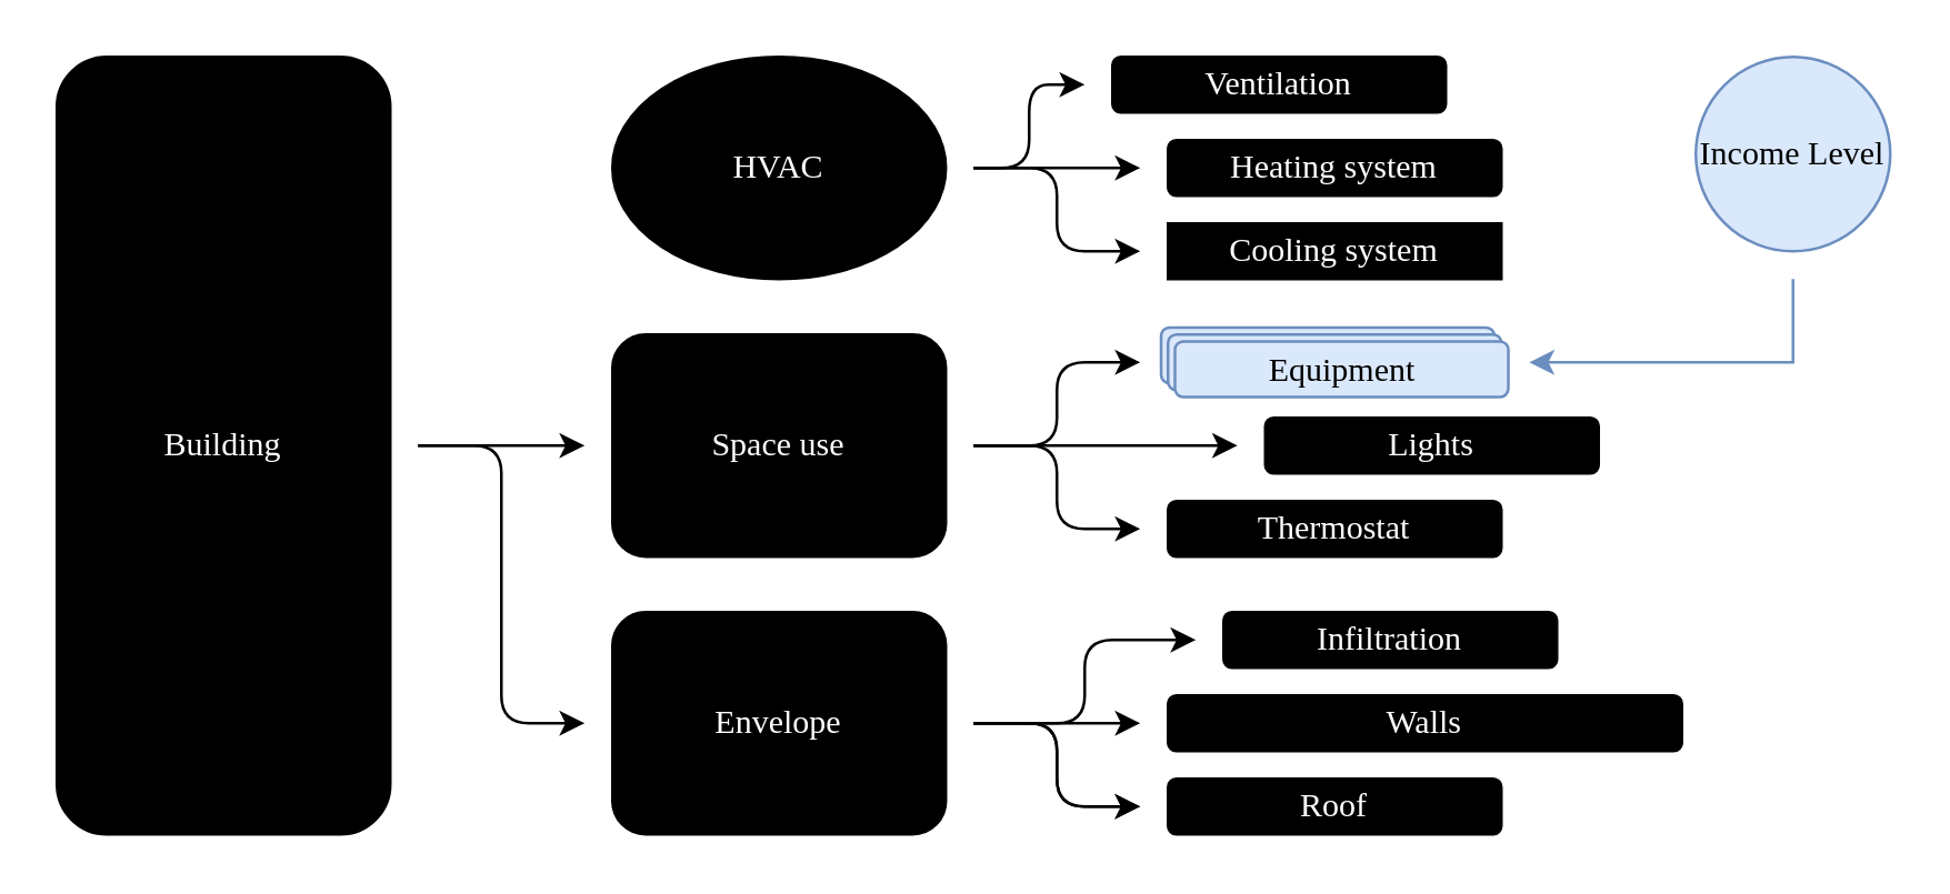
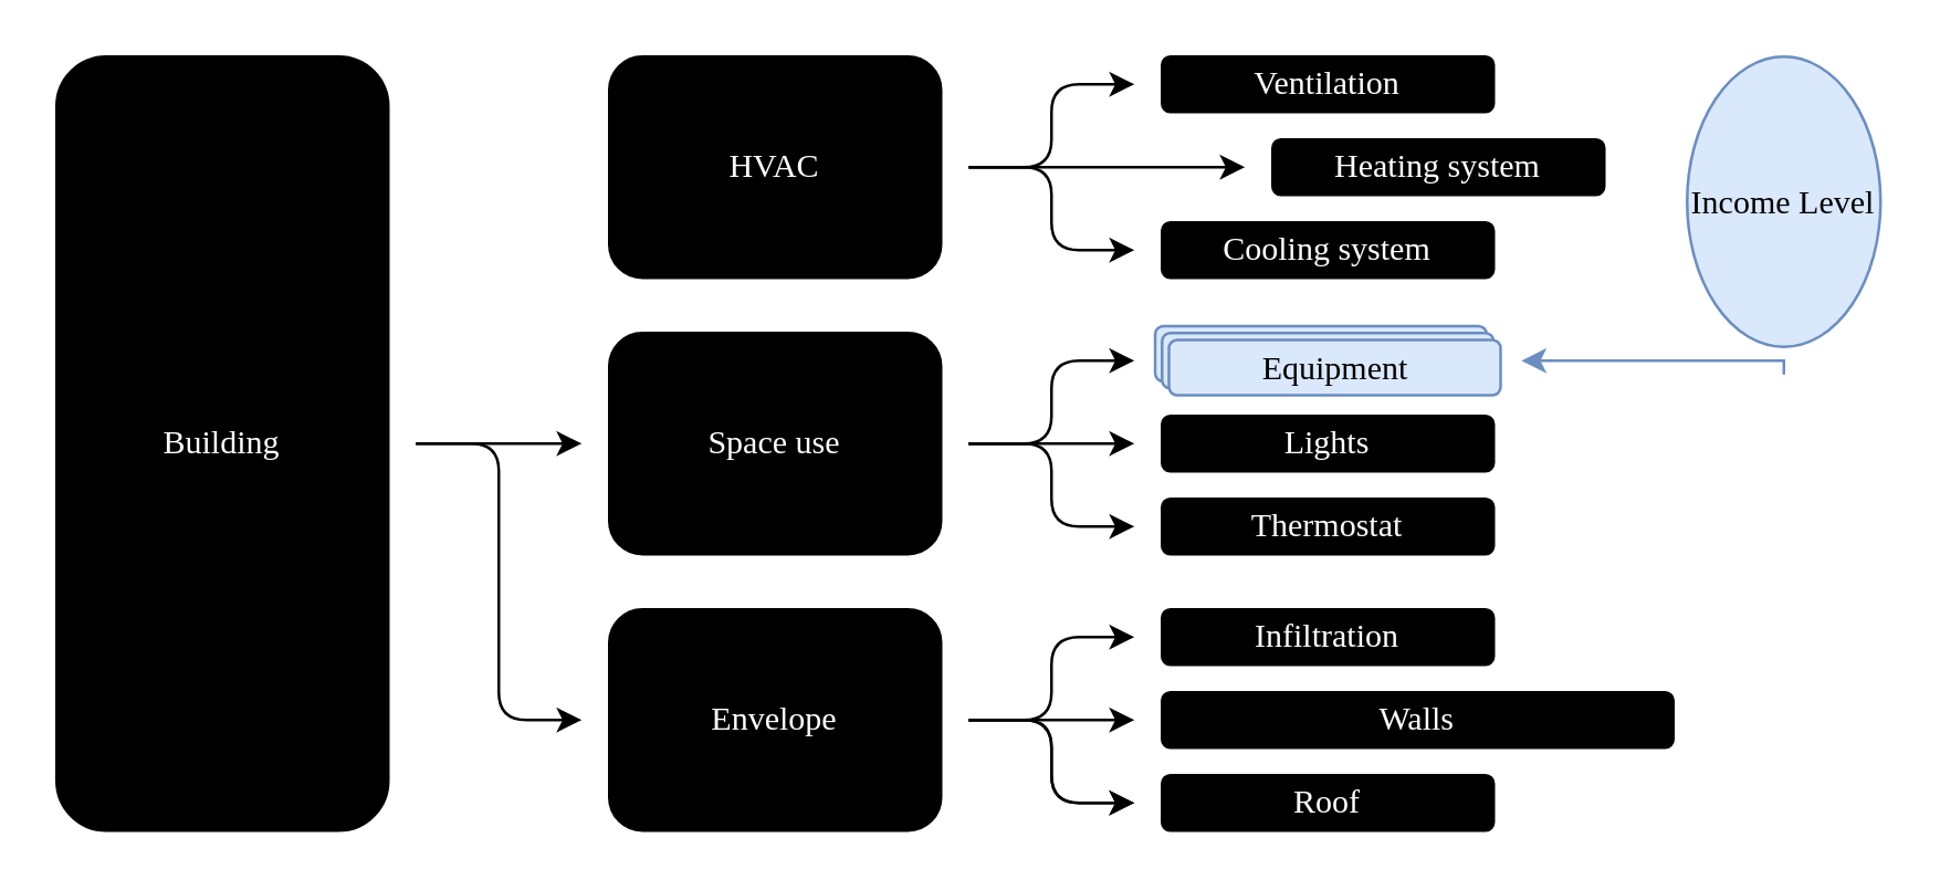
- <mxCell id="20" value="&lt;font&gt;Ventilation&lt;br&gt;&lt;/font&gt;" style="rounded=1;whiteSpace=wrap;html=1;fontFamily=acumin pro;fontColor=#FFFFFF;fillColor=#000000;fillStyle=solid;" parent="1" vertex="1"><mxGeometry x="400" y="20" width="120" height="20" as="geometry" /></mxCell>
+ <mxCell id="20" value="&lt;font&gt;Ventilation&lt;br&gt;&lt;/font&gt;" style="rounded=1;whiteSpace=wrap;html=1;fontFamily=acumin pro;fontColor=#FFFFFF;fillColor=#000000;fillStyle=solid;" parent="1" vertex="1"><mxGeometry x="420" y="20" width="120" height="20" as="geometry" /></mxCell>
- <mxCell id="29" value="&lt;font face=&quot;acumin pro&quot;&gt;Income Level&lt;/font&gt;" style="ellipse;whiteSpace=wrap;html=1;aspect=fixed;fillColor=#dae8fc;strokeColor=#6c8ebf;" parent="1" vertex="1"><mxGeometry x="610" y="20" width="70" height="70" as="geometry" /></mxCell>
+ <mxCell id="29" value="&lt;font face=&quot;acumin pro&quot;&gt;Income Level&lt;/font&gt;" style="ellipse;whiteSpace=wrap;html=1;aspect=fixed;fillColor=#dae8fc;strokeColor=#6c8ebf;" parent="1" vertex="1"><mxGeometry x="610" y="20" width="70" height="105" as="geometry" /></mxCell>
- <mxCell id="9" value="&lt;font&gt;HVAC&lt;/font&gt;" style="ellipse;whiteSpace=wrap;html=1;fontFamily=acumin pro;fillStyle=solid;fillColor=#000000;fontColor=#FFFFFF;" parent="1" vertex="1"><mxGeometry x="220" y="20" width="120" height="80" as="geometry" /></mxCell>
+ <mxCell id="9" value="&lt;font&gt;HVAC&lt;/font&gt;" style="rounded=1;whiteSpace=wrap;html=1;fontFamily=acumin pro;fillStyle=solid;fillColor=#000000;fontColor=#FFFFFF;" parent="1" vertex="1"><mxGeometry x="220" y="20" width="120" height="80" as="geometry" /></mxCell>
- <mxCell id="19" value="&lt;font&gt;Heating system&lt;br&gt;&lt;/font&gt;" style="rounded=1;whiteSpace=wrap;html=1;fontFamily=acumin pro;fontColor=#FFFFFF;fillColor=#000000;fillStyle=solid;" parent="1" vertex="1"><mxGeometry x="420" y="50" width="120" height="20" as="geometry" /></mxCell>
+ <mxCell id="19" value="&lt;font&gt;Heating system&lt;br&gt;&lt;/font&gt;" style="rounded=1;whiteSpace=wrap;html=1;fontFamily=acumin pro;fontColor=#FFFFFF;fillColor=#000000;fillStyle=solid;" parent="1" vertex="1"><mxGeometry x="460" y="50" width="120" height="20" as="geometry" /></mxCell>
- <mxCell id="18" value="&lt;font&gt;Cooling system&lt;br&gt;&lt;/font&gt;" style="whiteSpace=wrap;html=1;fontFamily=acumin pro;fontColor=#FFFFFF;fillColor=#000000;fillStyle=solid;rounded=0;" parent="1" vertex="1"><mxGeometry x="420" y="80" width="120" height="20" as="geometry" /></mxCell>
+ <mxCell id="18" value="&lt;font&gt;Cooling system&lt;br&gt;&lt;/font&gt;" style="rounded=1;whiteSpace=wrap;html=1;fontFamily=acumin pro;fontColor=#FFFFFF;fillColor=#000000;fillStyle=solid;" parent="1" vertex="1"><mxGeometry x="420" y="80" width="120" height="20" as="geometry" /></mxCell>
- <mxCell id="22" value="&lt;font&gt;Lights&lt;br&gt;&lt;/font&gt;" style="rounded=1;whiteSpace=wrap;html=1;fontFamily=acumin pro;fontColor=#FFFFFF;fillColor=#000000;fillStyle=solid;" parent="1" vertex="1"><mxGeometry x="455" y="150" width="120" height="20" as="geometry" /></mxCell>
+ <mxCell id="22" value="&lt;font&gt;Lights&lt;br&gt;&lt;/font&gt;" style="rounded=1;whiteSpace=wrap;html=1;fontFamily=acumin pro;fontColor=#FFFFFF;fillColor=#000000;fillStyle=solid;" parent="1" vertex="1"><mxGeometry x="420" y="150" width="120" height="20" as="geometry" /></mxCell>
- <mxCell id="24" value="&lt;font&gt;Infiltration&lt;br&gt;&lt;/font&gt;" style="rounded=1;whiteSpace=wrap;html=1;fontFamily=acumin pro;fontColor=#FFFFFF;fillColor=#000000;fillStyle=solid;" parent="1" vertex="1"><mxGeometry x="440" y="220" width="120" height="20" as="geometry" /></mxCell>
+ <mxCell id="24" value="&lt;font&gt;Infiltration&lt;br&gt;&lt;/font&gt;" style="rounded=1;whiteSpace=wrap;html=1;fontFamily=acumin pro;fontColor=#FFFFFF;fillColor=#000000;fillStyle=solid;" parent="1" vertex="1"><mxGeometry x="420" y="220" width="120" height="20" as="geometry" /></mxCell>
